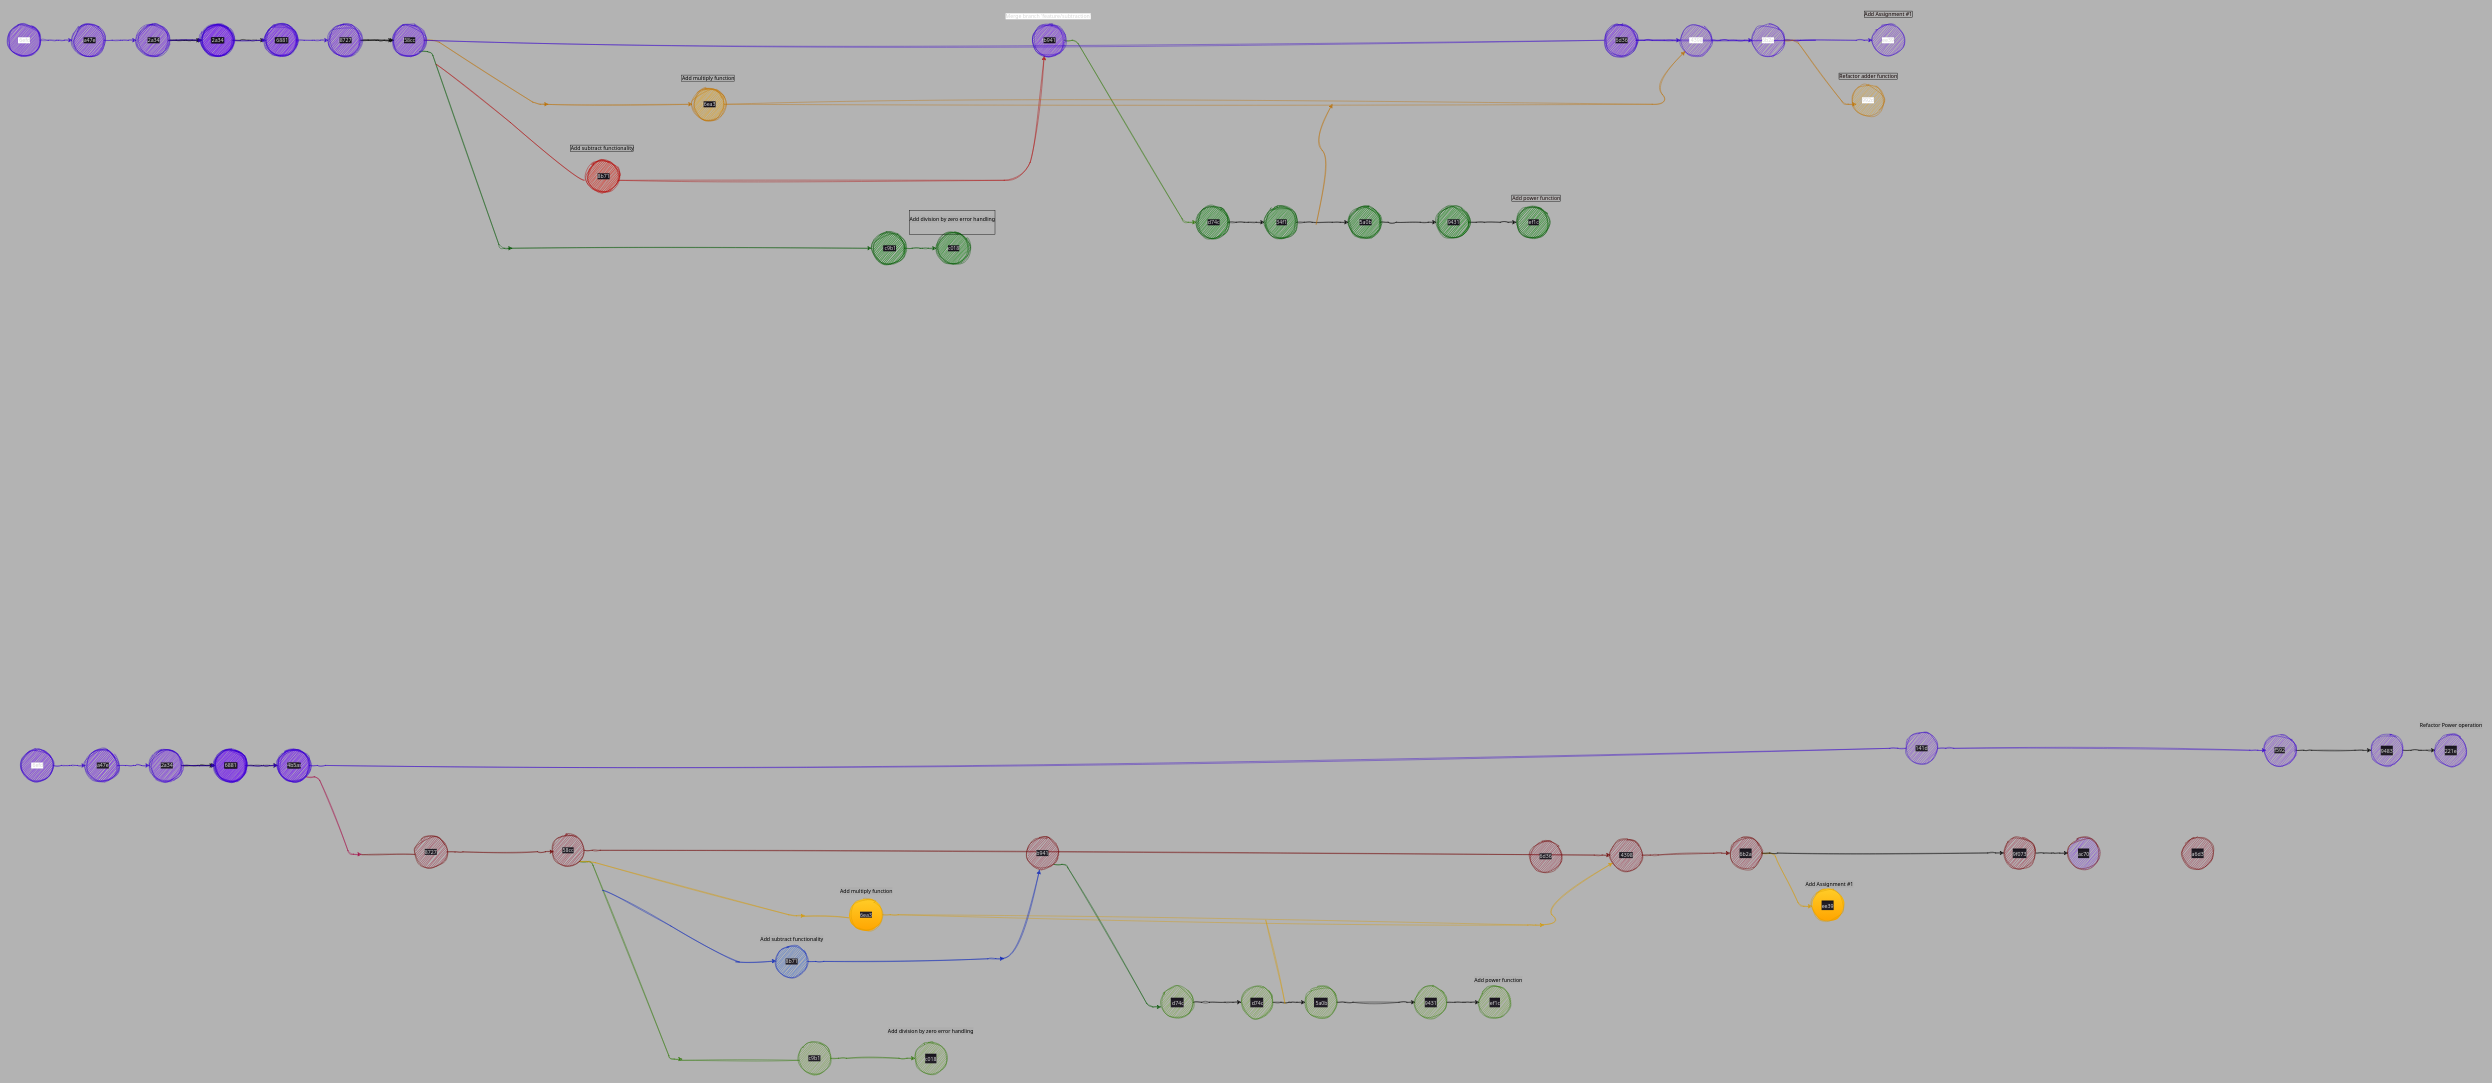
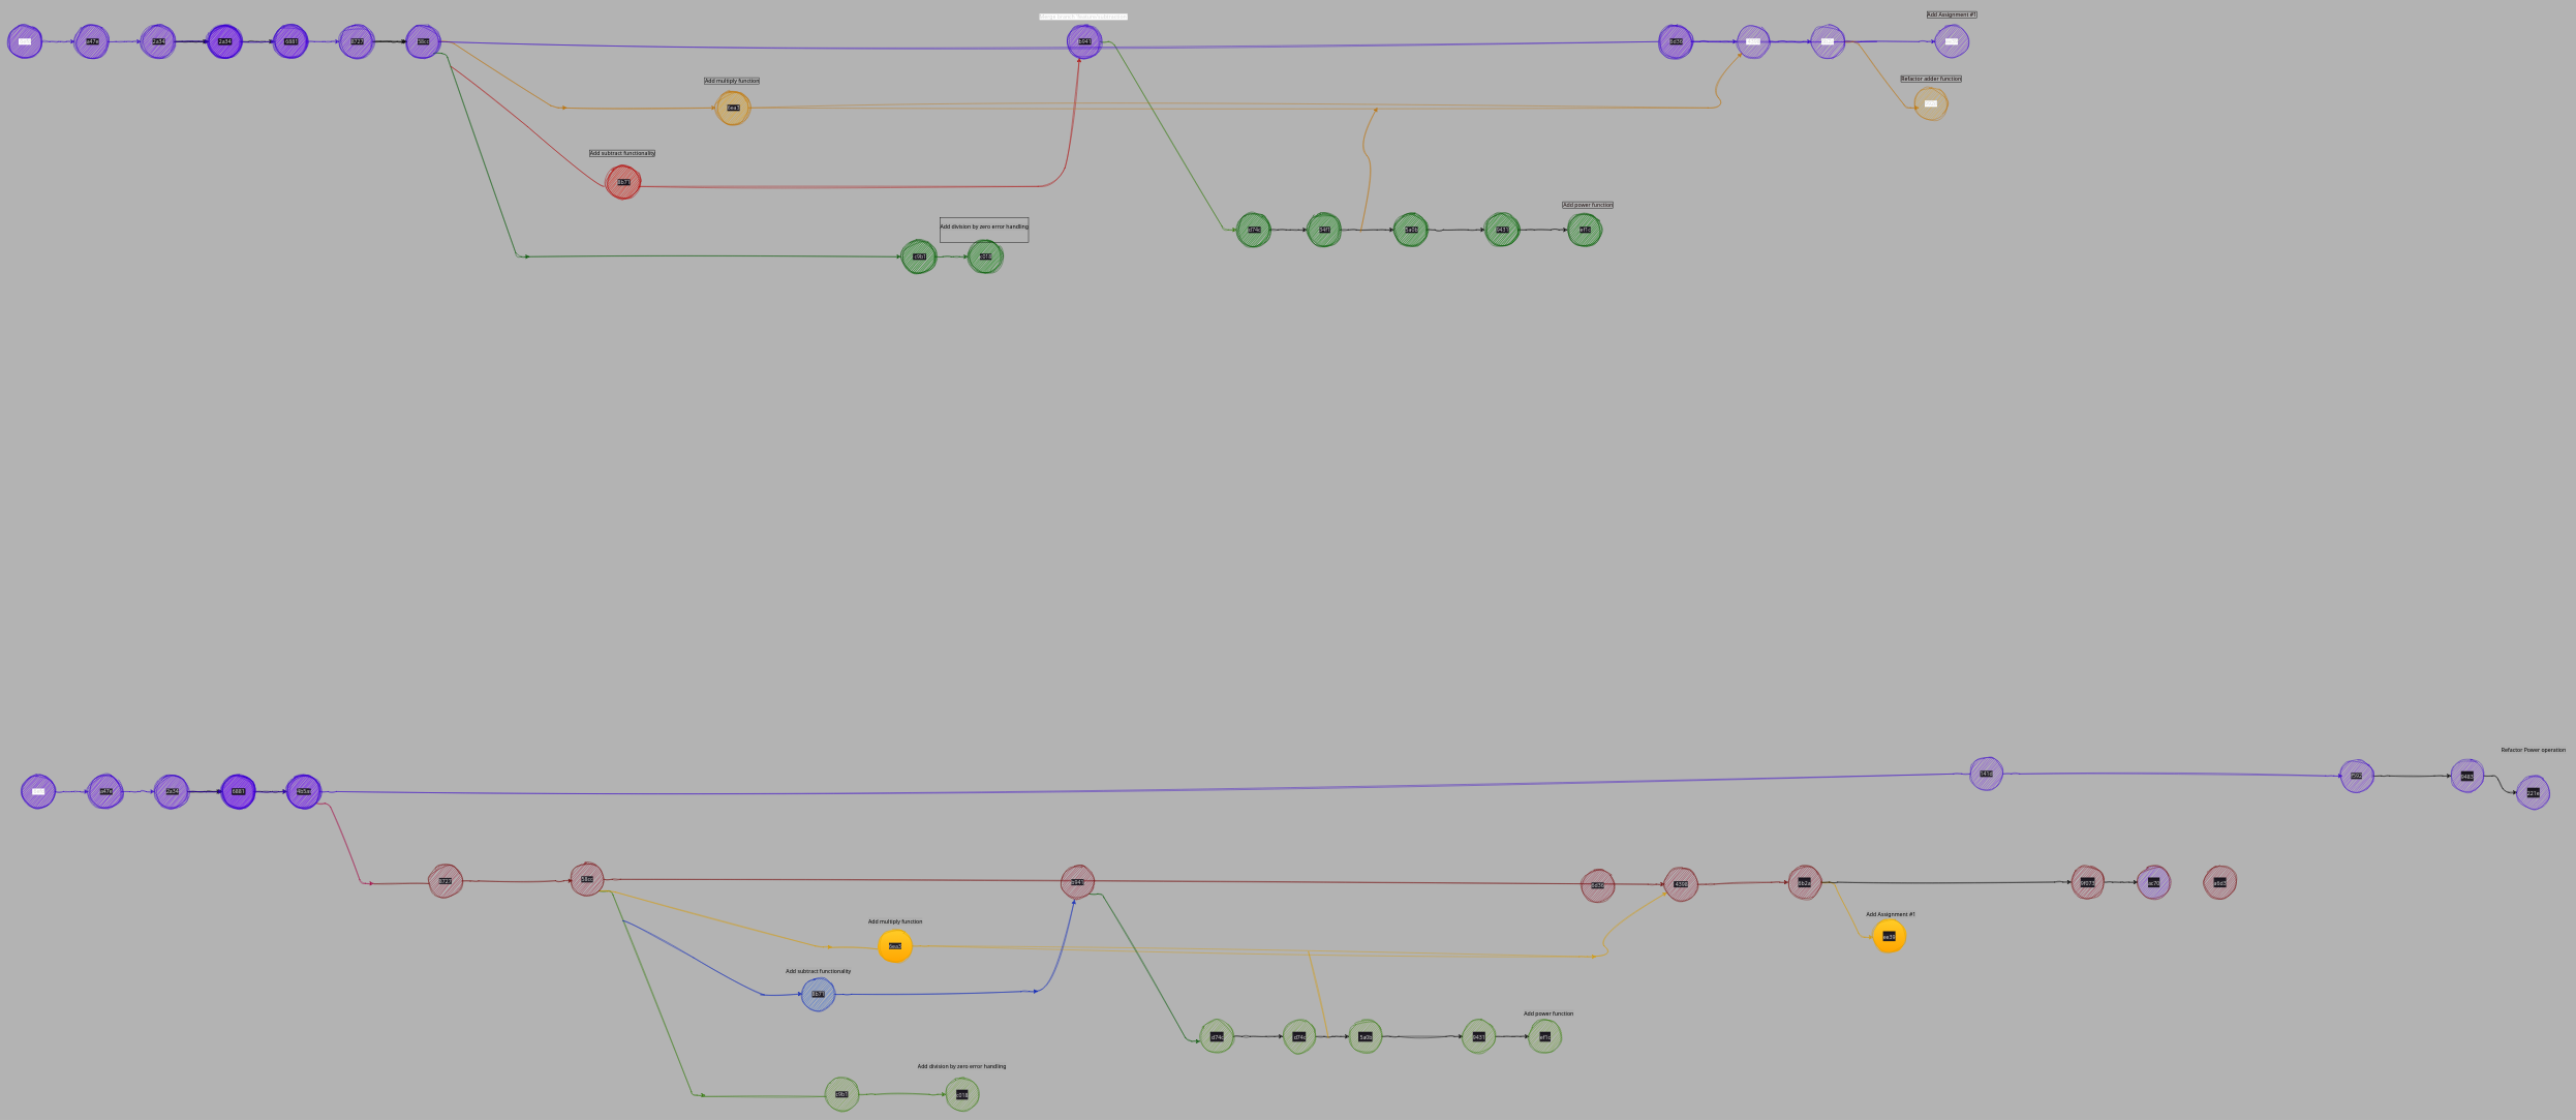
- <mxCell id="152" value="&lt;span style=&quot;color: rgb(212, 212, 212); font-family: &amp;quot;Segoe WPC&amp;quot;, &amp;quot;Segoe UI&amp;quot;, sans-serif; font-size: 13px; text-align: start; background-color: rgba(128, 128, 128, 0.1);&quot;&gt;221e&lt;/span&gt;" style="ellipse;whiteSpace=wrap;html=1;fillColor=#6a00ff;fontColor=#ffffff;strokeColor=#3700CC;sketch=1;curveFitting=1;jiggle=2;labelBackgroundColor=#18141D;hachureGap=4;fontFamily=Architects Daughter;fontSource=https%3A%2F%2Ffonts.googleapis.com%2Fcss%3Ffamily%3DArchitects%2BDaughter;fontSize=20;" vertex="1" parent="1"><mxGeometry x="6087" y="1835" width="80" height="80" as="geometry" /></mxCell>
+ <mxCell id="152" value="&lt;span style=&quot;color: rgb(212, 212, 212); font-family: &amp;quot;Segoe WPC&amp;quot;, &amp;quot;Segoe UI&amp;quot;, sans-serif; font-size: 13px; text-align: start; background-color: rgba(128, 128, 128, 0.1);&quot;&gt;221e&lt;/span&gt;" style="ellipse;whiteSpace=wrap;html=1;fillColor=#6a00ff;fontColor=#ffffff;strokeColor=#3700CC;sketch=1;curveFitting=1;jiggle=2;labelBackgroundColor=#18141D;hachureGap=4;fontFamily=Architects Daughter;fontSource=https%3A%2F%2Ffonts.googleapis.com%2Fcss%3Ffamily%3DArchitects%2BDaughter;fontSize=20;" vertex="1" parent="1"><mxGeometry x="6087" y="1875" width="80" height="80" as="geometry" /></mxCell>
- <mxCell id="147" value="&lt;span style=&quot;color: rgb(212, 212, 212); font-family: &amp;quot;Segoe WPC&amp;quot;, &amp;quot;Segoe UI&amp;quot;, sans-serif; font-size: 13px; text-align: start; background-color: rgba(128, 128, 128, 0.1);&quot;&gt;a6d3&lt;/span&gt;" style="ellipse;whiteSpace=wrap;html=1;fillColor=#a20025;strokeColor=#6F0000;sketch=1;curveFitting=1;jiggle=2;labelBackgroundColor=#18141D;fontColor=#ffffff;hachureGap=4;fontFamily=Architects Daughter;fontSource=https%3A%2F%2Ffonts.googleapis.com%2Fcss%3Ffamily%3DArchitects%2BDaughter;fontSize=20;" vertex="1" parent="1"><mxGeometry x="5454" y="2092" width="80" height="80" as="geometry" /></mxCell>
+ <mxCell id="147" value="&lt;span style=&quot;color: rgb(212, 212, 212); font-family: &amp;quot;Segoe WPC&amp;quot;, &amp;quot;Segoe UI&amp;quot;, sans-serif; font-size: 13px; text-align: start; background-color: rgba(128, 128, 128, 0.1);&quot;&gt;a6d3&lt;/span&gt;" style="ellipse;whiteSpace=wrap;html=1;fillColor=#a20025;strokeColor=#6F0000;sketch=1;curveFitting=1;jiggle=2;labelBackgroundColor=#18141D;fontColor=#ffffff;hachureGap=4;fontFamily=Architects Daughter;fontSource=https%3A%2F%2Ffonts.googleapis.com%2Fcss%3Ffamily%3DArchitects%2BDaughter;fontSize=20;" vertex="1" parent="1"><mxGeometry x="5329" y="2092" width="80" height="80" as="geometry" /></mxCell>
